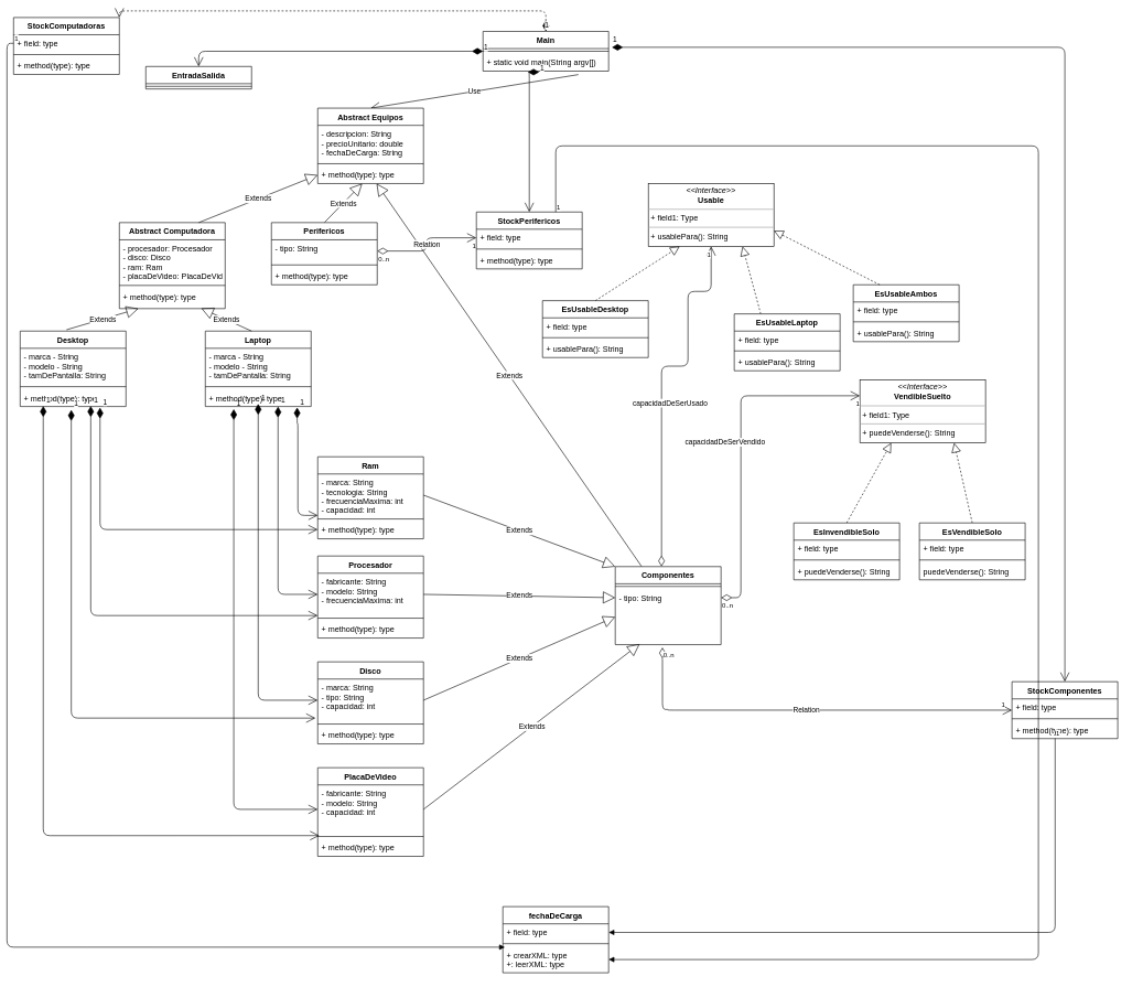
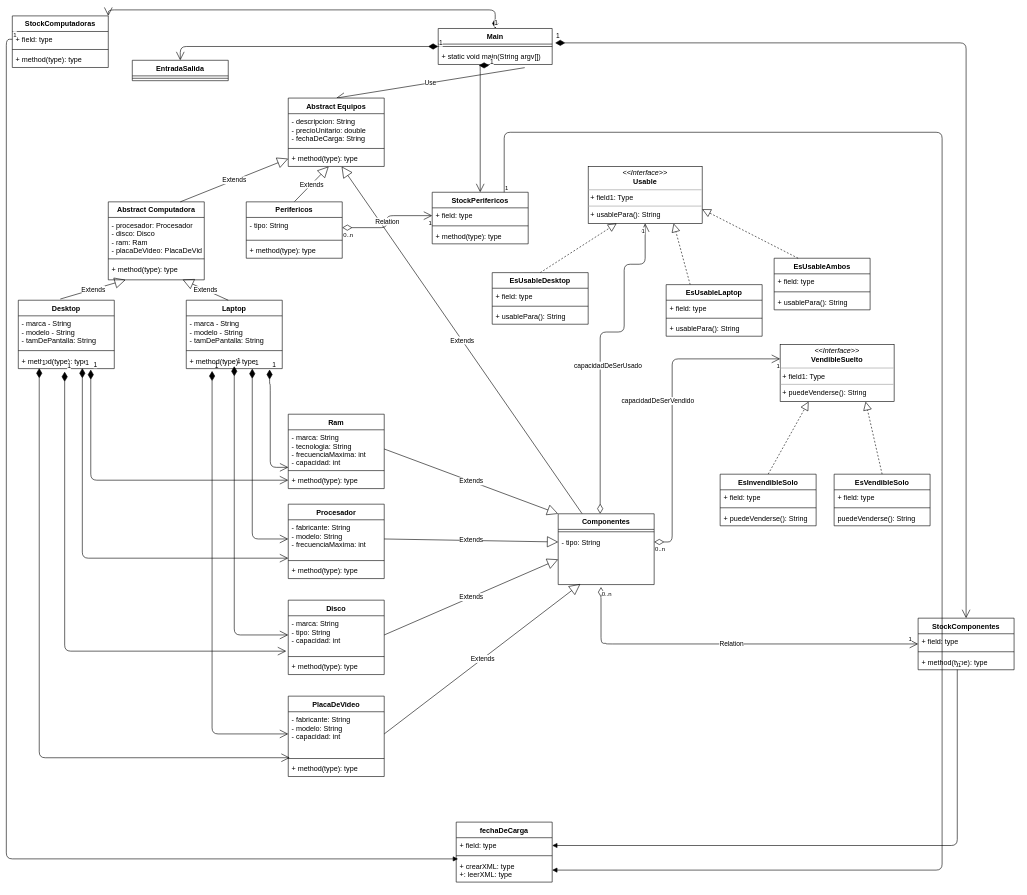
- <mxCell id="82" value="1" style="endArrow=open;html=1;endSize=12;startArrow=diamondThin;startSize=14;startFill=1;edgeStyle=orthogonalEdgeStyle;align=left;verticalAlign=bottom;exitX=0.5;exitY=0;exitDx=0;exitDy=0;entryX=1;entryY=0;entryDx=0;entryDy=0;dashed=1;" parent="1" source="3" target="91" edge="1"><mxGeometry x="-1" y="3" relative="1" as="geometry"><mxPoint x="1100" y="584" as="sourcePoint" /><mxPoint x="1260" y="584" as="targetPoint" /></mxGeometry></mxCell>
+ <mxCell id="82" value="1" style="endArrow=open;html=1;endSize=12;startArrow=diamondThin;startSize=14;startFill=1;edgeStyle=orthogonalEdgeStyle;align=left;verticalAlign=bottom;exitX=0.5;exitY=0;exitDx=0;exitDy=0;entryX=1;entryY=0;entryDx=0;entryDy=0;" parent="1" source="3" target="91" edge="1"><mxGeometry x="-1" y="3" relative="1" as="geometry"><mxPoint x="1100" y="584" as="sourcePoint" /><mxPoint x="1260" y="584" as="targetPoint" /></mxGeometry></mxCell>
